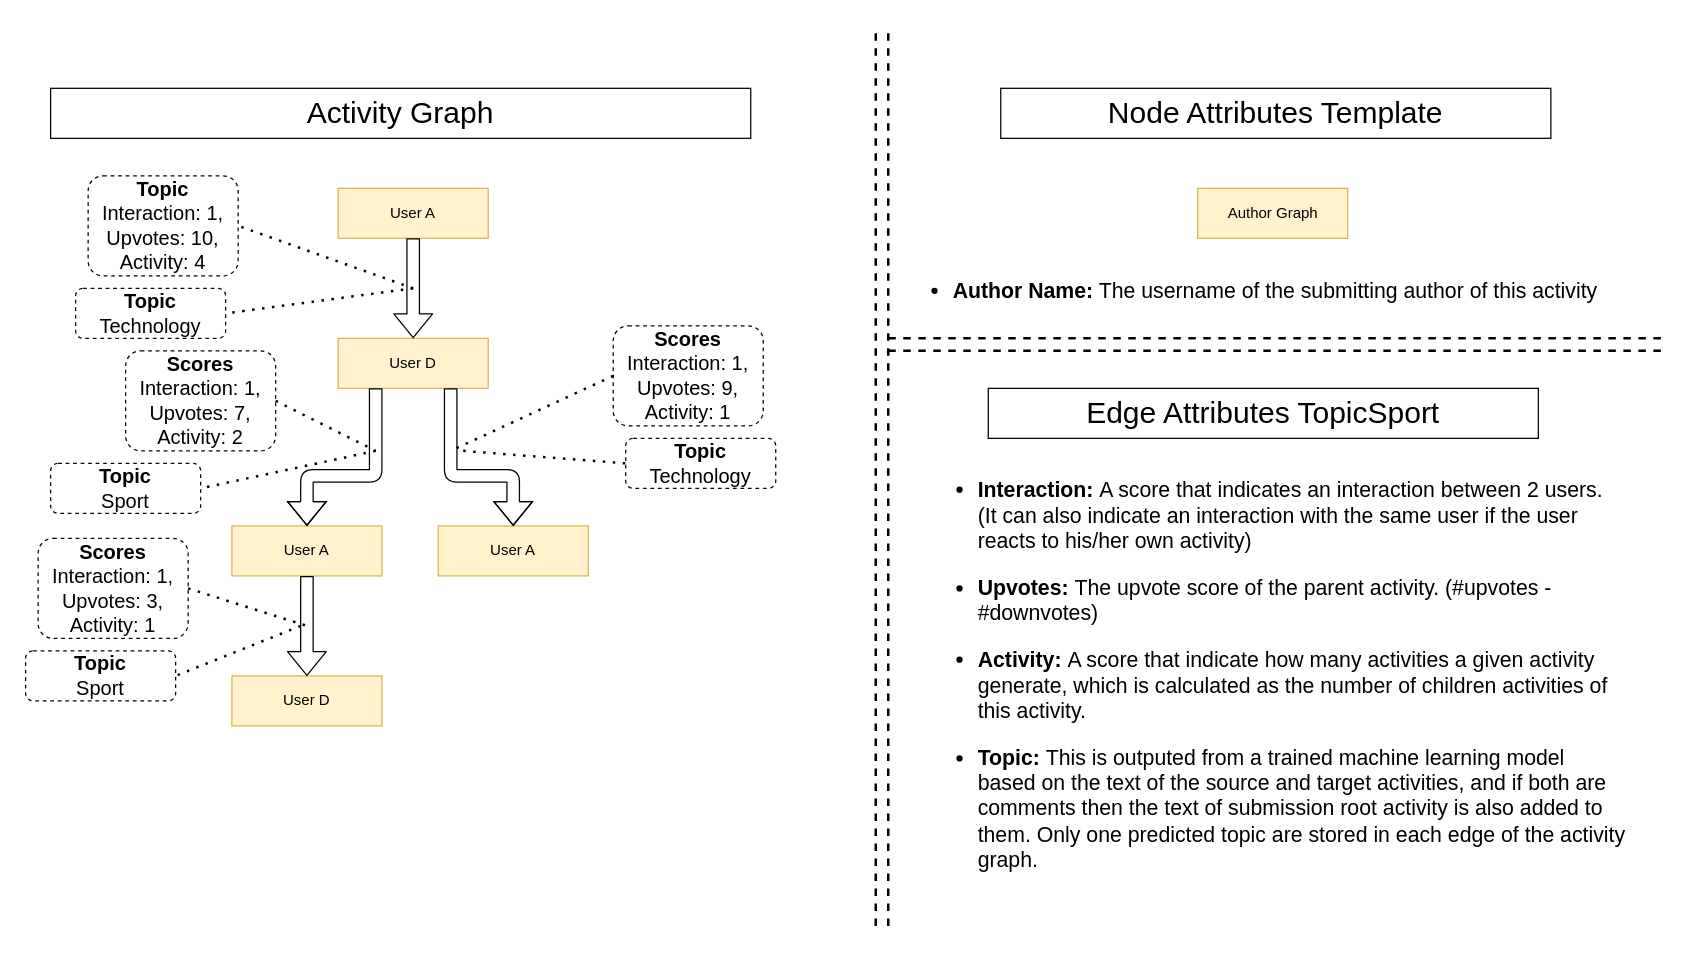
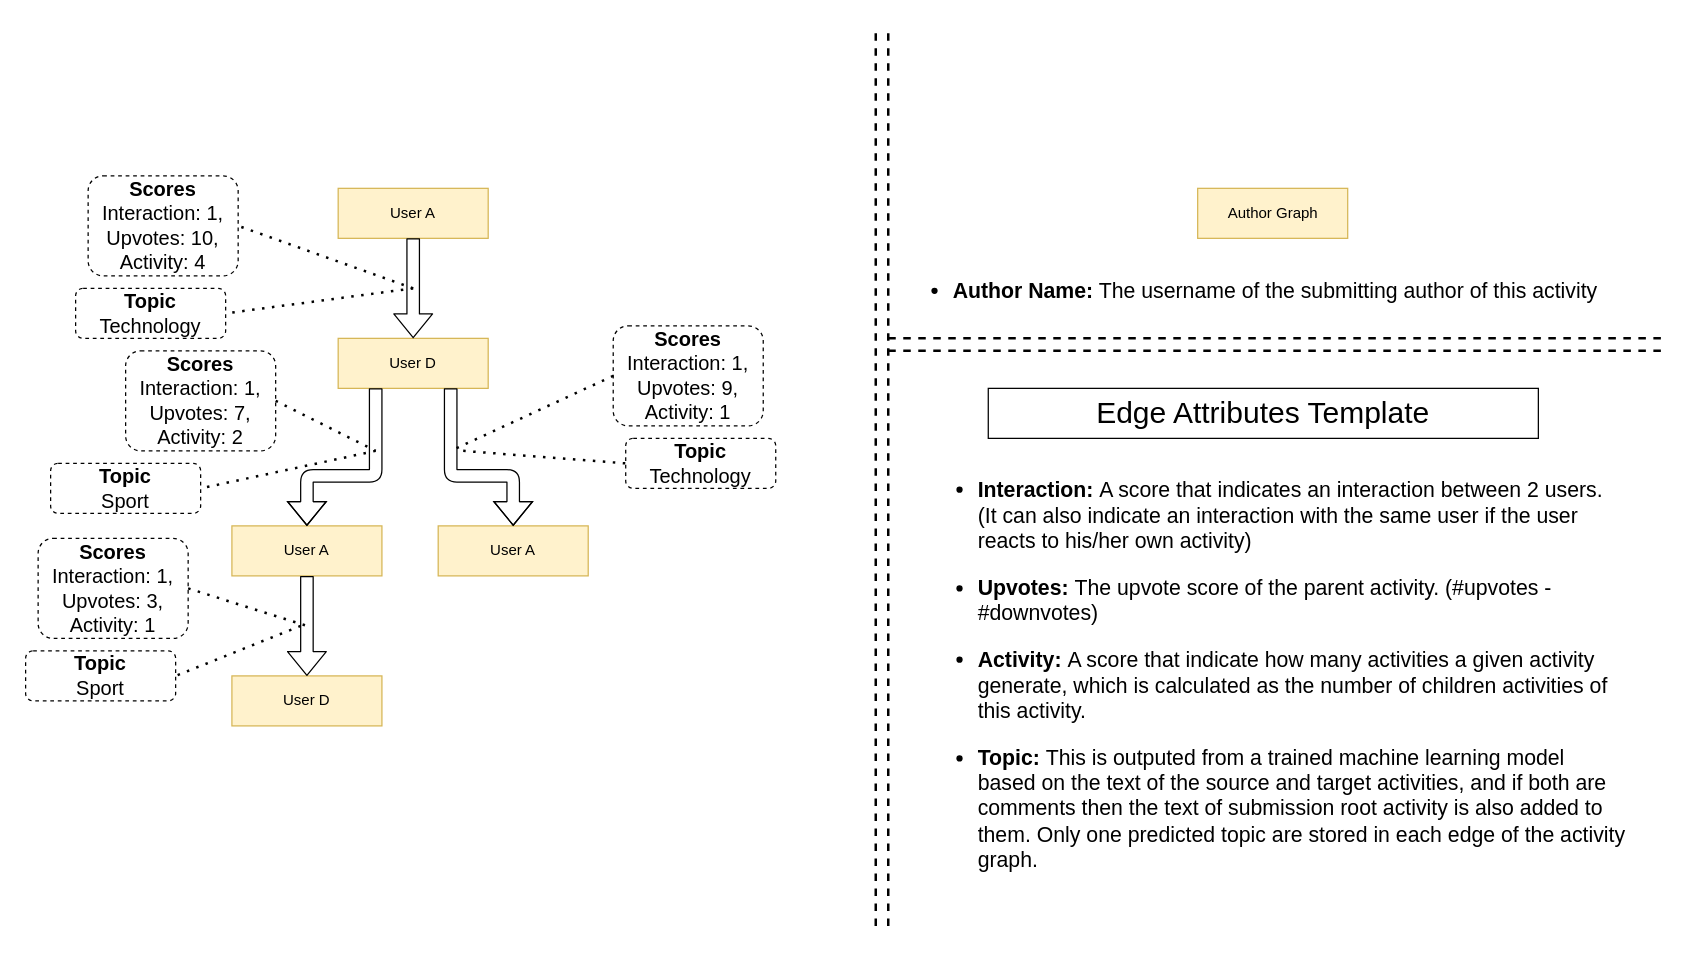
- <mxCell id="15" value="&lt;font style=&quot;font-size: 24px&quot;&gt;Activity Graph&lt;/font&gt;" style="text;html=1;fillColor=none;align=center;verticalAlign=middle;whiteSpace=wrap;rounded=0;strokeColor=#000000;" parent="1" vertex="1"><mxGeometry x="40" y="70" width="560" height="40" as="geometry" /></mxCell>
- <mxCell id="14" value="&lt;font style=&quot;font-size: 24px&quot;&gt;Node Attributes Template&lt;/font&gt;" style="text;html=1;fillColor=none;align=center;verticalAlign=middle;whiteSpace=wrap;rounded=0;strokeColor=#000000;" parent="1" vertex="1"><mxGeometry x="800" y="70" width="440" height="40" as="geometry" /></mxCell>
- <mxCell id="22" value="&lt;b style=&quot;font-size: 16px;&quot;&gt;Topic&lt;/b&gt;&lt;br style=&quot;font-size: 16px;&quot;&gt;Interaction: 1,&lt;br style=&quot;font-size: 16px;&quot;&gt;Upvotes: 10,&lt;br style=&quot;font-size: 16px;&quot;&gt;Activity: 4" style="rounded=1;whiteSpace=wrap;html=1;dashed=1;fontSize=16;" parent="1" vertex="1"><mxGeometry x="70" y="140" width="120" height="80" as="geometry" /></mxCell>
+ <mxCell id="22" value="&lt;b style=&quot;font-size: 16px;&quot;&gt;Scores&lt;/b&gt;&lt;br style=&quot;font-size: 16px;&quot;&gt;Interaction: 1,&lt;br style=&quot;font-size: 16px;&quot;&gt;Upvotes: 10,&lt;br style=&quot;font-size: 16px;&quot;&gt;Activity: 4" style="rounded=1;whiteSpace=wrap;html=1;dashed=1;fontSize=16;" parent="1" vertex="1"><mxGeometry x="70" y="140" width="120" height="80" as="geometry" /></mxCell>
- <mxCell id="16" value="&lt;font style=&quot;font-size: 24px&quot;&gt;Edge Attributes TopicSport&lt;/font&gt;" style="text;html=1;fillColor=none;align=center;verticalAlign=middle;whiteSpace=wrap;rounded=0;strokeColor=#000000;" parent="1" vertex="1"><mxGeometry x="790" y="310" width="440" height="40" as="geometry" /></mxCell>
+ <mxCell id="16" value="&lt;font style=&quot;font-size: 24px&quot;&gt;Edge Attributes Template&lt;/font&gt;" style="text;html=1;fillColor=none;align=center;verticalAlign=middle;whiteSpace=wrap;rounded=0;strokeColor=#000000;" parent="1" vertex="1"><mxGeometry x="790" y="310" width="440" height="40" as="geometry" /></mxCell>
